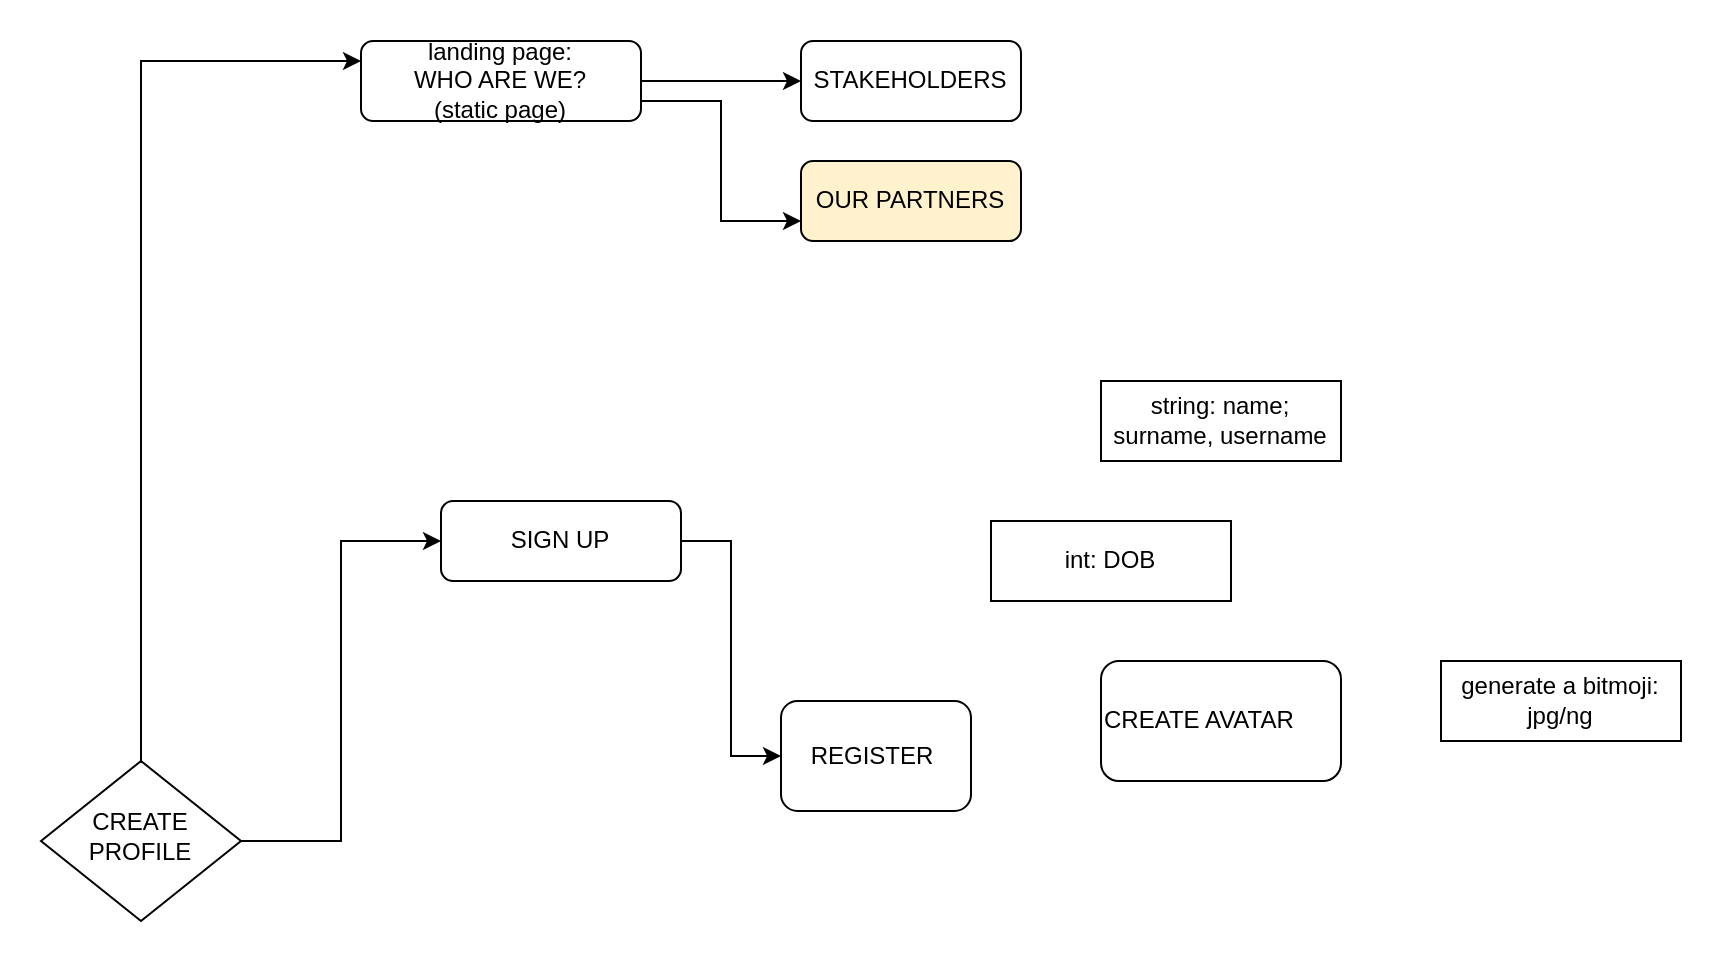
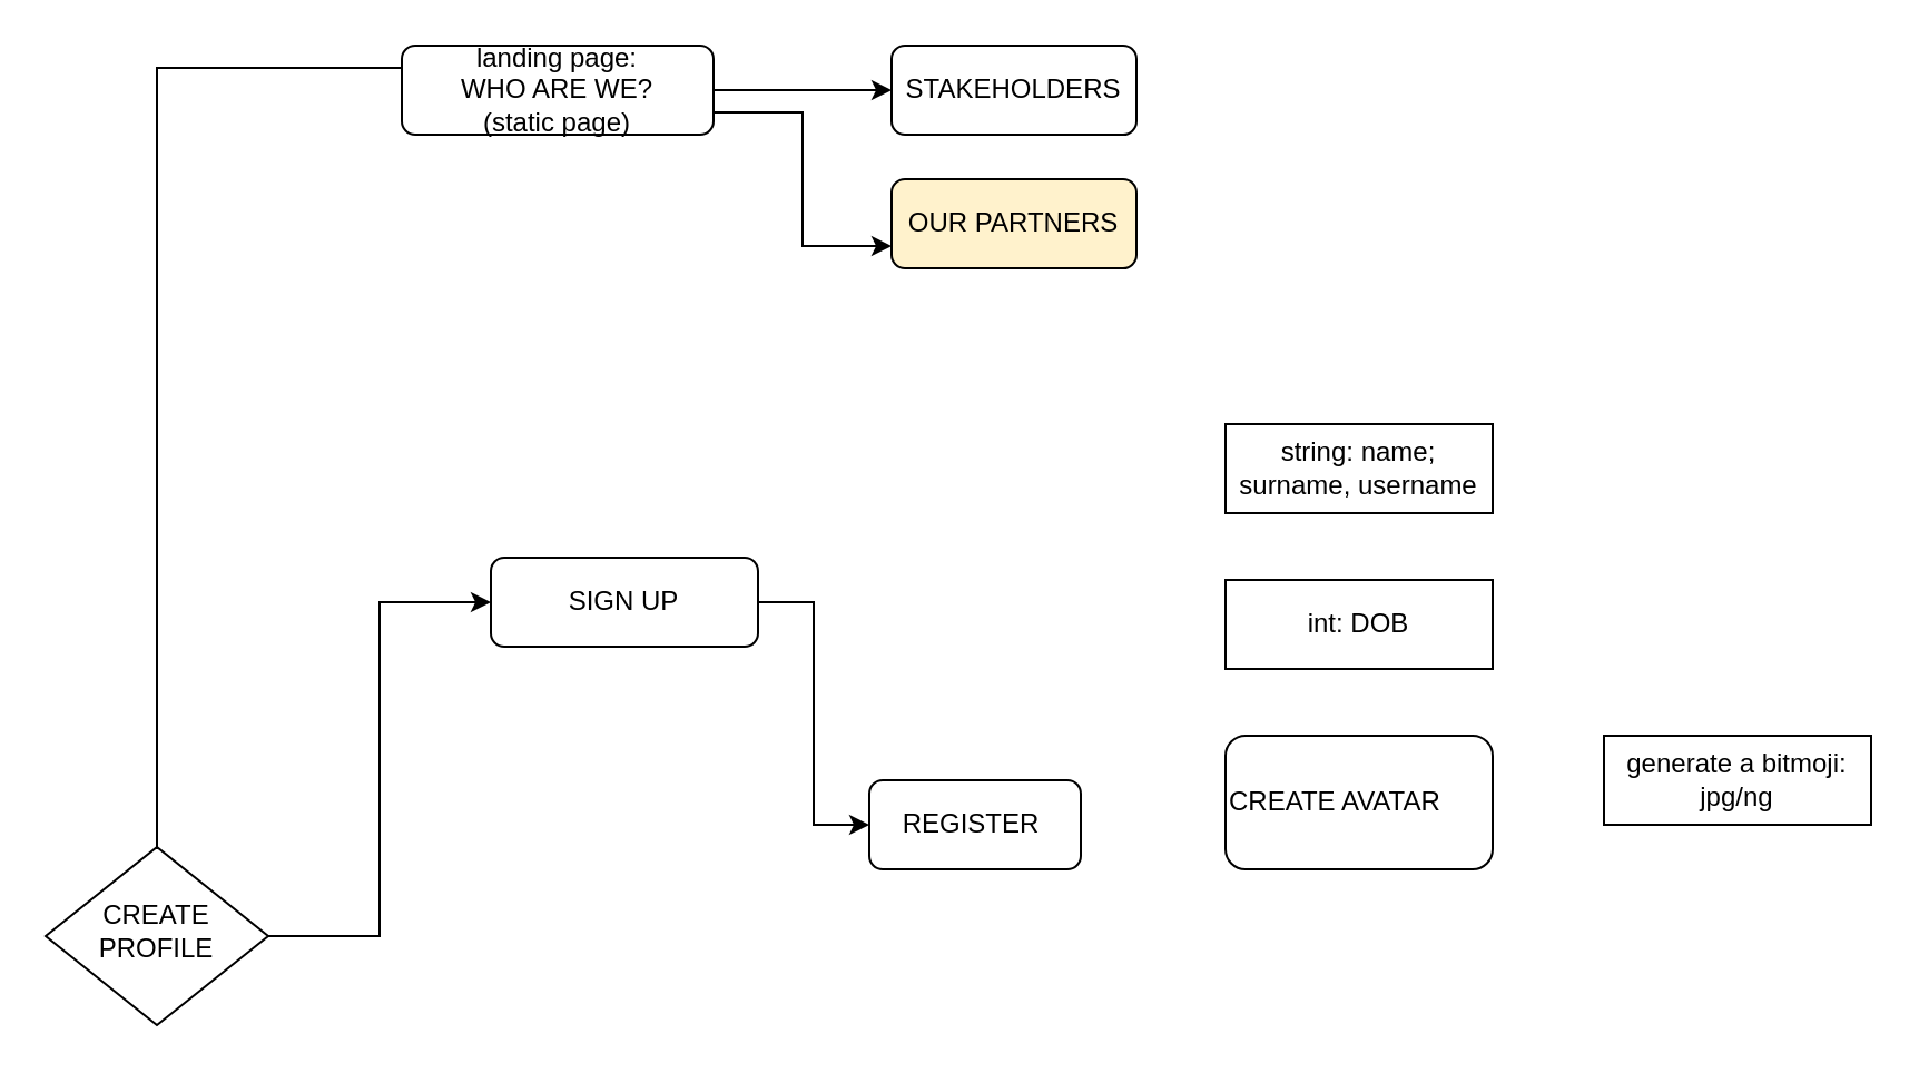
- <mxCell id="3" style="edgeStyle=orthogonalEdgeStyle;rounded=0;orthogonalLoop=1;jettySize=auto;html=1;exitX=0.5;exitY=0;exitDx=0;exitDy=0;entryX=0;entryY=0.25;entryDx=0;entryDy=0;fontFamily=Helvetica;" edge="1" parent="1" source="4" target="9"><mxGeometry relative="1" as="geometry" /></mxCell>
+ <mxCell id="3" style="edgeStyle=orthogonalEdgeStyle;rounded=0;orthogonalLoop=1;jettySize=auto;html=1;exitX=0.5;exitY=0;exitDx=0;exitDy=0;entryX=0;entryY=0.25;entryDx=0;entryDy=0;fontFamily=Helvetica;endArrow=none;" edge="1" parent="1" source="4" target="9"><mxGeometry relative="1" as="geometry" /></mxCell>
- <mxCell id="12" value="int: DOB" style="rounded=0;whiteSpace=wrap;html=1;fontFamily=Helvetica;align=center;" vertex="1" parent="1"><mxGeometry x="495" y="260" width="120" height="40" as="geometry" /></mxCell>
+ <mxCell id="12" value="int: DOB" style="rounded=0;whiteSpace=wrap;html=1;fontFamily=Helvetica;align=center;" vertex="1" parent="1"><mxGeometry x="550" y="260" width="120" height="40" as="geometry" /></mxCell>
- <mxCell id="10" value="&amp;nbsp; &amp;nbsp; REGISTER" style="rounded=1;whiteSpace=wrap;html=1;fontFamily=Helvetica;align=left;" vertex="1" parent="1"><mxGeometry x="390" y="350" width="95" height="55" as="geometry" /></mxCell>
+ <mxCell id="10" value="&amp;nbsp; &amp;nbsp; REGISTER" style="rounded=1;whiteSpace=wrap;html=1;fontFamily=Helvetica;align=left;" vertex="1" parent="1"><mxGeometry x="390" y="350" width="95" height="40" as="geometry" /></mxCell>
